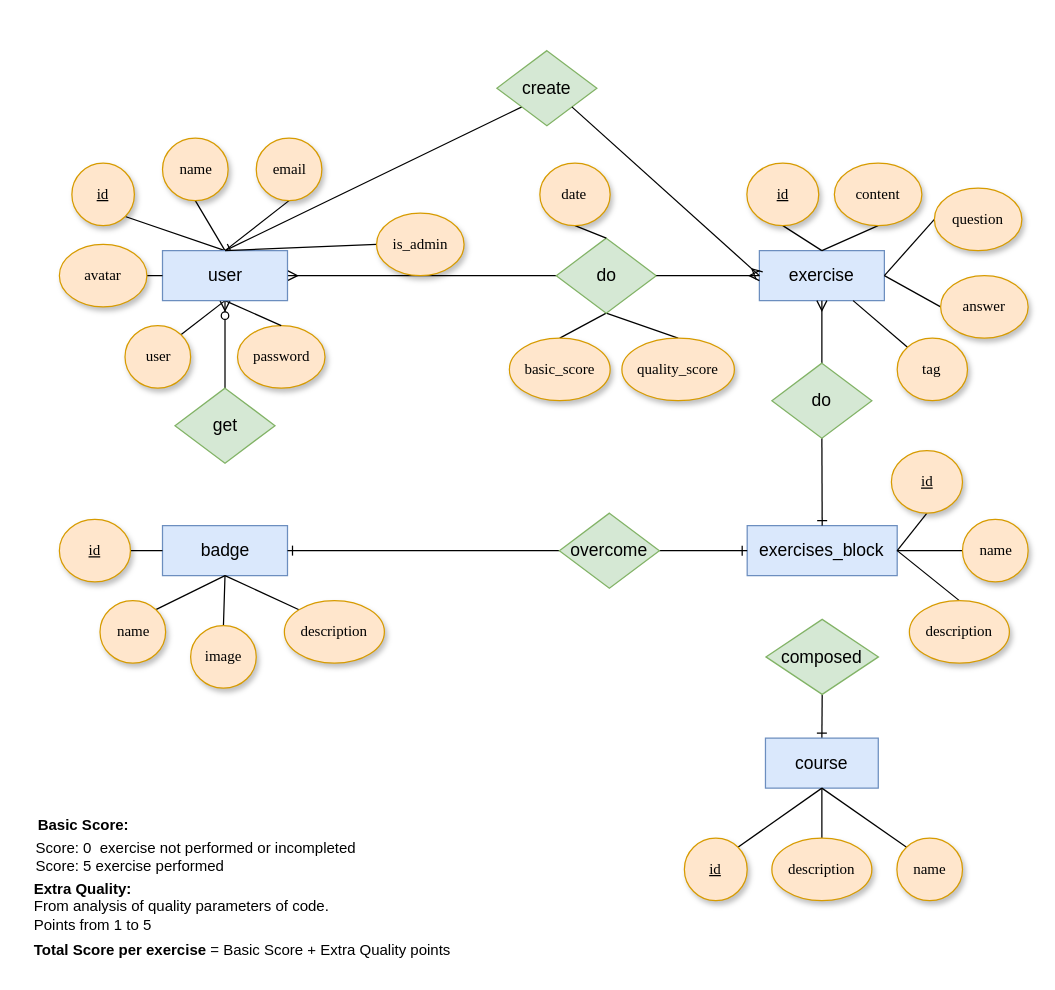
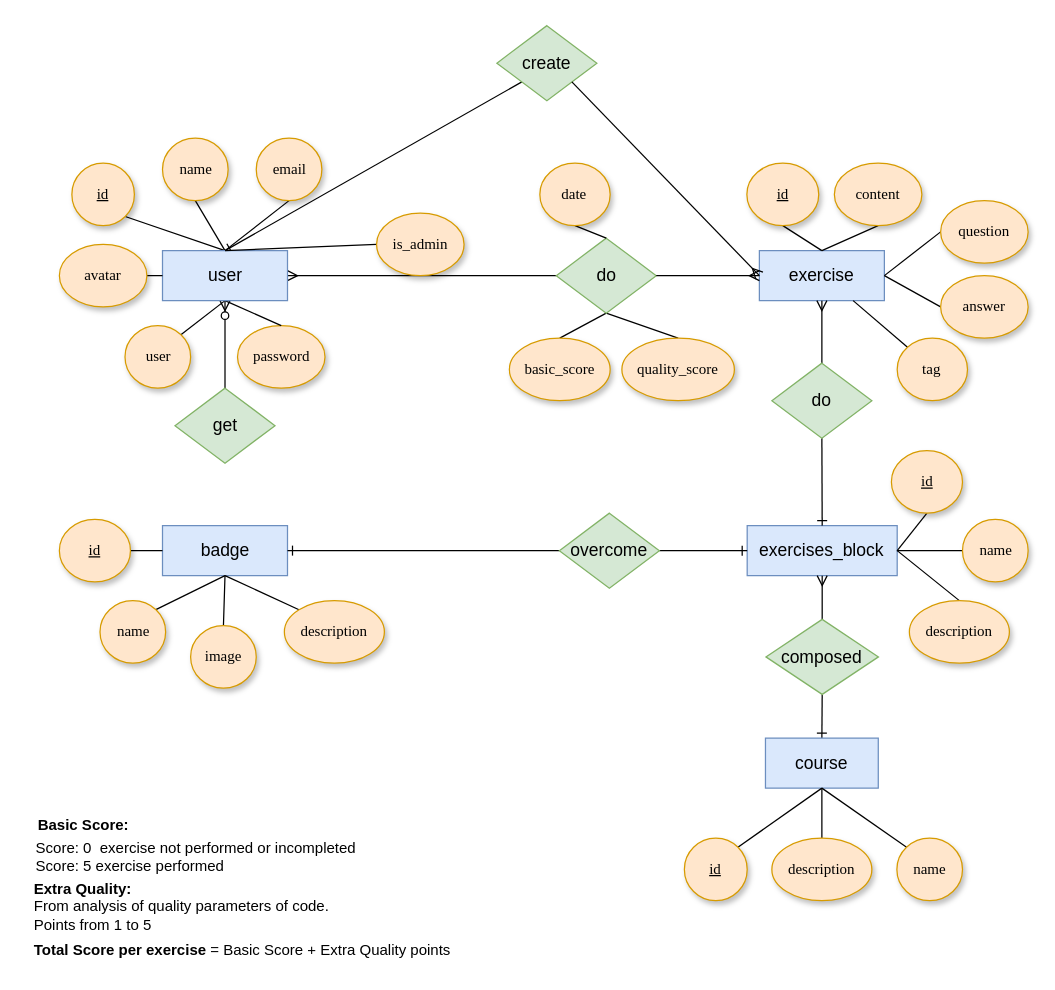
- <mxCell id="69" value="&lt;font style=&quot;font-size: 14px&quot;&gt;create&lt;/font&gt;" style="rhombus;whiteSpace=wrap;html=1;fillColor=#d5e8d4;strokeColor=#82b366;" parent="1" vertex="1"><mxGeometry x="397" y="40" width="80" height="60" as="geometry" /></mxCell>
+ <mxCell id="69" value="&lt;font style=&quot;font-size: 14px&quot;&gt;create&lt;/font&gt;" style="rhombus;whiteSpace=wrap;html=1;fillColor=#d5e8d4;strokeColor=#82b366;" parent="1" vertex="1"><mxGeometry x="397" y="20" width="80" height="60" as="geometry" /></mxCell>
- <mxCell id="74" value="question" style="ellipse;whiteSpace=wrap;html=1;rounded=0;shadow=1;comic=0;labelBackgroundColor=none;strokeWidth=1;fontFamily=Verdana;fontSize=12;align=center;fillColor=#ffe6cc;strokeColor=#d79b00;" parent="1" vertex="1"><mxGeometry x="747" y="150" width="70" height="50" as="geometry" /></mxCell>
+ <mxCell id="74" value="question" style="ellipse;whiteSpace=wrap;html=1;rounded=0;shadow=1;comic=0;labelBackgroundColor=none;strokeWidth=1;fontFamily=Verdana;fontSize=12;align=center;fillColor=#ffe6cc;strokeColor=#d79b00;" parent="1" vertex="1"><mxGeometry x="752" y="160" width="70" height="50" as="geometry" /></mxCell>
+ <mxCell id="61" style="edgeStyle=none;rounded=0;orthogonalLoop=1;jettySize=auto;html=1;exitX=0.5;exitY=0;exitDx=0;exitDy=0;entryX=0.5;entryY=1;entryDx=0;entryDy=0;startArrow=none;startFill=0;endArrow=ERmany;endFill=0;" parent="1" source="62" target="36" edge="1"><mxGeometry relative="1" as="geometry" /></mxCell>
